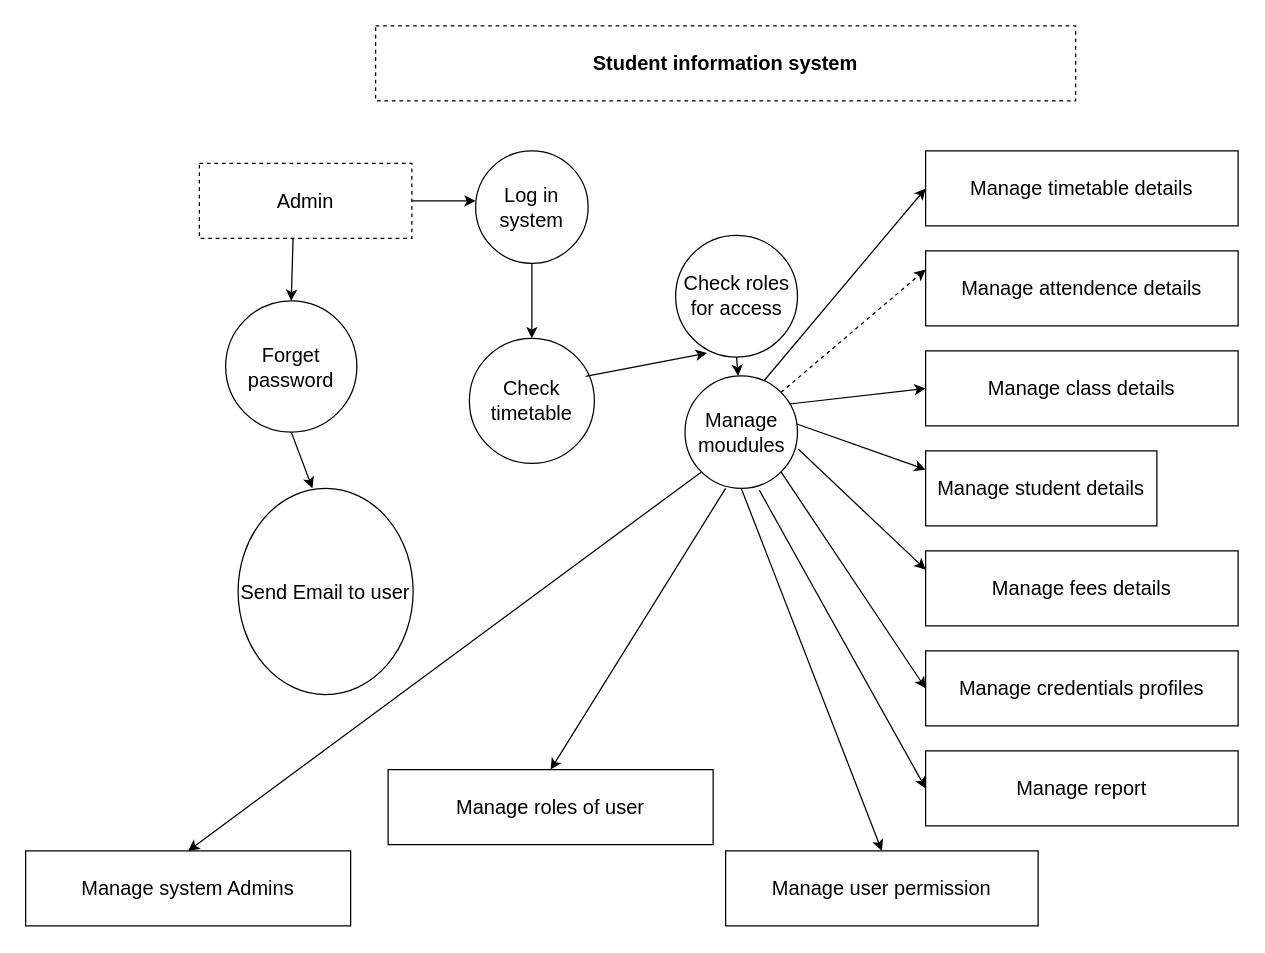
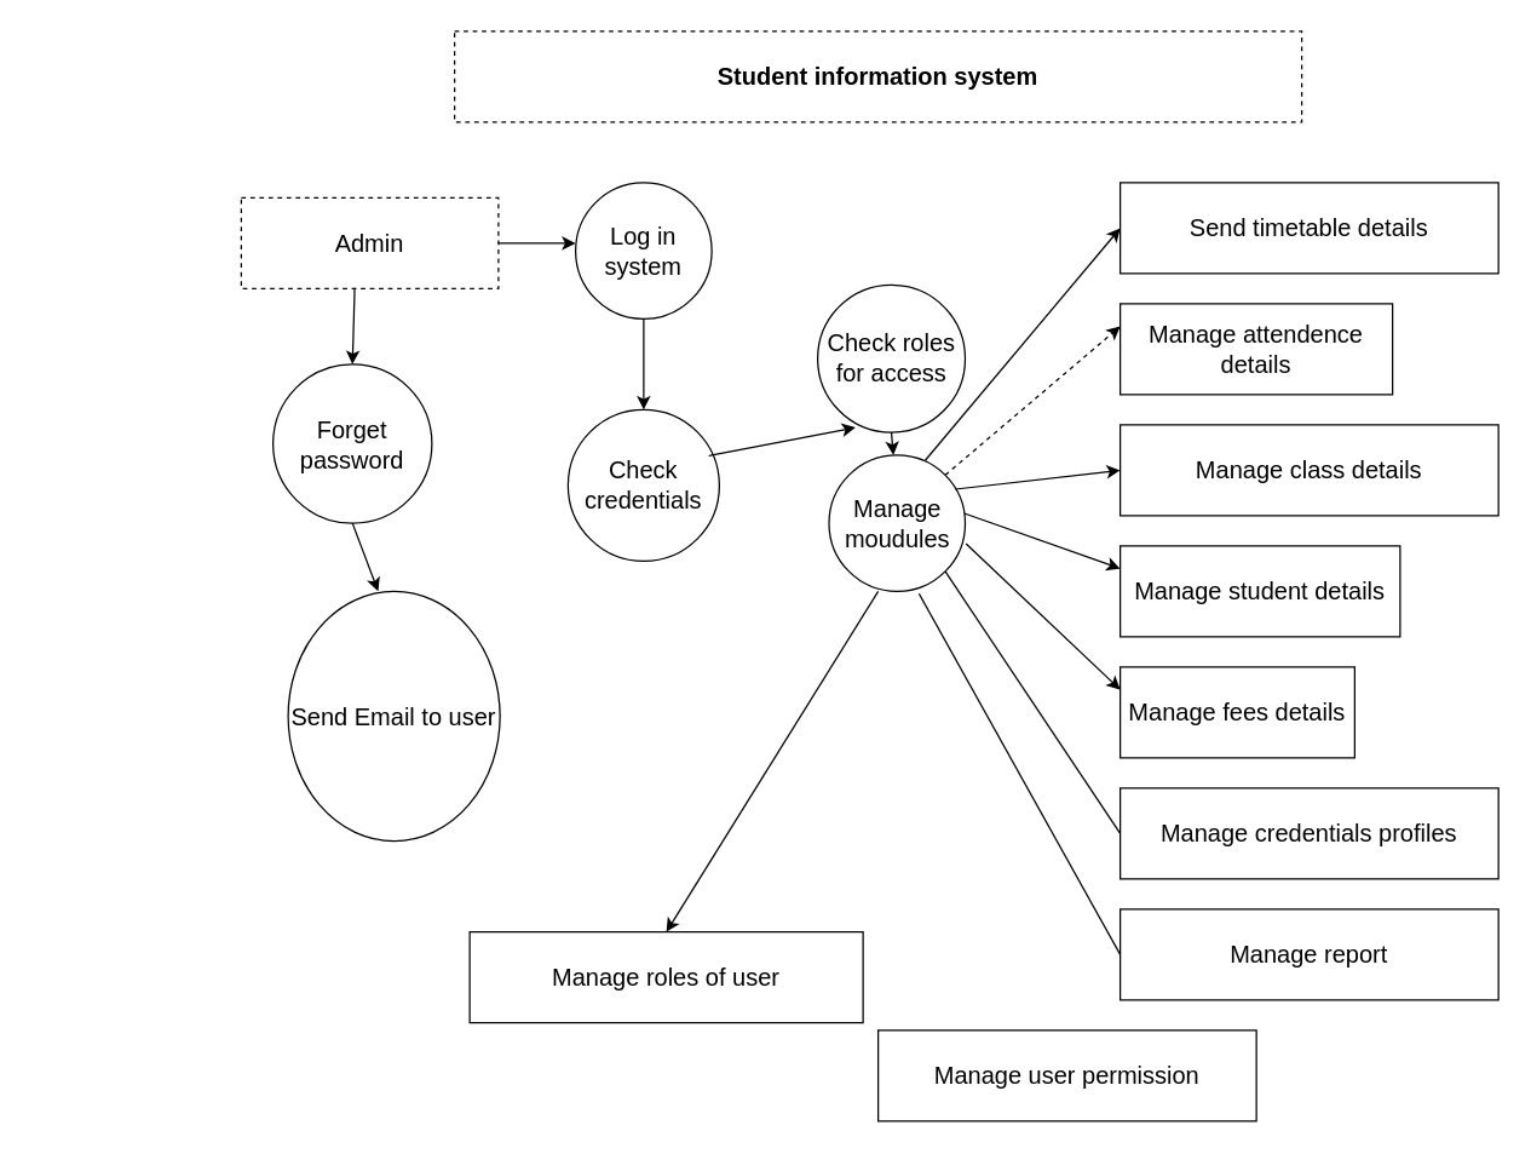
- <mxCell id="16" value="&lt;font size=&quot;3&quot;&gt;Manage timetable details&lt;/font&gt;" style="rounded=0;whiteSpace=wrap;html=1;" vertex="1" parent="1"><mxGeometry x="740" y="120" width="250" height="60" as="geometry" /></mxCell>
+ <mxCell id="16" value="&lt;font size=&quot;3&quot;&gt;Send timetable details&lt;/font&gt;" style="rounded=0;whiteSpace=wrap;html=1;" vertex="1" parent="1"><mxGeometry x="740" y="120" width="250" height="60" as="geometry" /></mxCell>
- <mxCell id="17" value="&lt;font size=&quot;3&quot;&gt;Manage attendence details&lt;/font&gt;" style="rounded=0;whiteSpace=wrap;html=1;" vertex="1" parent="1"><mxGeometry x="740" y="200" width="250" height="60" as="geometry" /></mxCell>
+ <mxCell id="17" value="&lt;font size=&quot;3&quot;&gt;Manage attendence details&lt;/font&gt;" style="rounded=0;whiteSpace=wrap;html=1;" vertex="1" parent="1"><mxGeometry x="740" y="200" width="180" height="60" as="geometry" /></mxCell>
- <mxCell id="6" value="&lt;font size=&quot;3&quot;&gt;Check timetable&lt;/font&gt;" style="ellipse;whiteSpace=wrap;html=1;aspect=fixed;" vertex="1" parent="1"><mxGeometry x="375" y="270" width="100" height="100" as="geometry" /></mxCell>
+ <mxCell id="6" value="&lt;font size=&quot;3&quot;&gt;Check credentials&lt;/font&gt;" style="ellipse;whiteSpace=wrap;html=1;aspect=fixed;" vertex="1" parent="1"><mxGeometry x="375" y="270" width="100" height="100" as="geometry" /></mxCell>
- <mxCell id="19" value="&lt;font size=&quot;3&quot;&gt;Manage fees details&lt;/font&gt;" style="rounded=0;whiteSpace=wrap;html=1;" vertex="1" parent="1"><mxGeometry x="740" y="440" width="250" height="60" as="geometry" /></mxCell>
+ <mxCell id="19" value="&lt;font size=&quot;3&quot;&gt;Manage fees details&lt;/font&gt;" style="rounded=0;whiteSpace=wrap;html=1;" vertex="1" parent="1"><mxGeometry x="740" y="440" width="155" height="60" as="geometry" /></mxCell>
- <mxCell id="32" value="" style="endArrow=classic;html=1;rounded=0;exitX=0;exitY=1;exitDx=0;exitDy=0;entryX=0.5;entryY=0;entryDx=0;entryDy=0;" edge="1" parent="1" source="15" target="29"><mxGeometry width="50" height="50" relative="1" as="geometry"><mxPoint x="430" y="470" as="sourcePoint" /><mxPoint x="470" y="520" as="targetPoint" /></mxGeometry></mxCell>
- <mxCell id="34" value="" style="endArrow=classic;html=1;rounded=0;entryX=0.5;entryY=0;entryDx=0;entryDy=0;exitX=0.5;exitY=1;exitDx=0;exitDy=0;" edge="1" parent="1" source="15" target="31"><mxGeometry width="50" height="50" relative="1" as="geometry"><mxPoint x="420" y="570" as="sourcePoint" /><mxPoint x="470" y="520" as="targetPoint" /></mxGeometry></mxCell>
- <mxCell id="27" value="" style="endArrow=classic;html=1;rounded=0;exitX=1;exitY=1;exitDx=0;exitDy=0;entryX=0;entryY=0.5;entryDx=0;entryDy=0;" edge="1" parent="1" source="15" target="20"><mxGeometry width="50" height="50" relative="1" as="geometry"><mxPoint x="770" y="490" as="sourcePoint" /><mxPoint x="820" y="440" as="targetPoint" /></mxGeometry></mxCell>
+ <mxCell id="27" value="" style="endArrow=none;html=1;rounded=0;exitX=1;exitY=1;exitDx=0;exitDy=0;entryX=0;entryY=0.5;entryDx=0;entryDy=0;" edge="1" parent="1" source="15" target="20"><mxGeometry width="50" height="50" relative="1" as="geometry"><mxPoint x="770" y="490" as="sourcePoint" /><mxPoint x="820" y="440" as="targetPoint" /></mxGeometry></mxCell>
- <mxCell id="28" value="" style="endArrow=classic;html=1;rounded=0;exitX=0.661;exitY=1.017;exitDx=0;exitDy=0;exitPerimeter=0;entryX=0;entryY=0.5;entryDx=0;entryDy=0;" edge="1" parent="1" source="15" target="21"><mxGeometry width="50" height="50" relative="1" as="geometry"><mxPoint x="770" y="490" as="sourcePoint" /><mxPoint x="820" y="440" as="targetPoint" /></mxGeometry></mxCell>
+ <mxCell id="28" value="" style="endArrow=none;html=1;rounded=0;exitX=0.661;exitY=1.017;exitDx=0;exitDy=0;exitPerimeter=0;entryX=0;entryY=0.5;entryDx=0;entryDy=0;" edge="1" parent="1" source="15" target="21"><mxGeometry width="50" height="50" relative="1" as="geometry"><mxPoint x="770" y="490" as="sourcePoint" /><mxPoint x="820" y="440" as="targetPoint" /></mxGeometry></mxCell>
- <mxCell id="29" value="&lt;font size=&quot;3&quot;&gt;Manage system Admins&lt;/font&gt;" style="rounded=0;whiteSpace=wrap;html=1;" vertex="1" parent="1"><mxGeometry x="20" y="680" width="260" height="60" as="geometry" /></mxCell>
